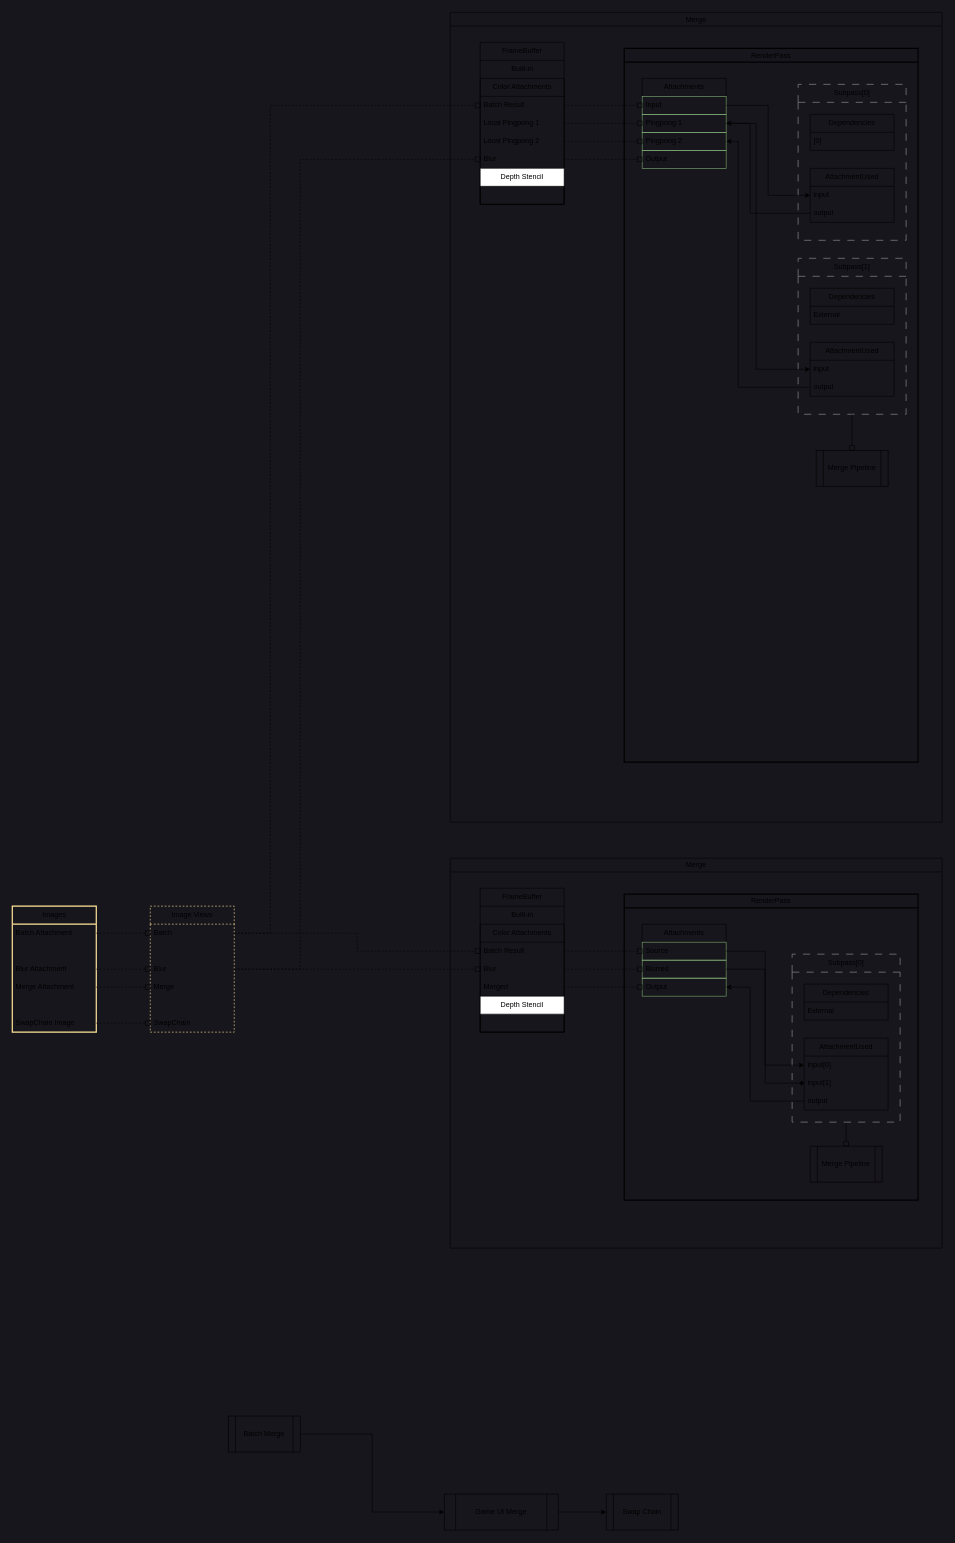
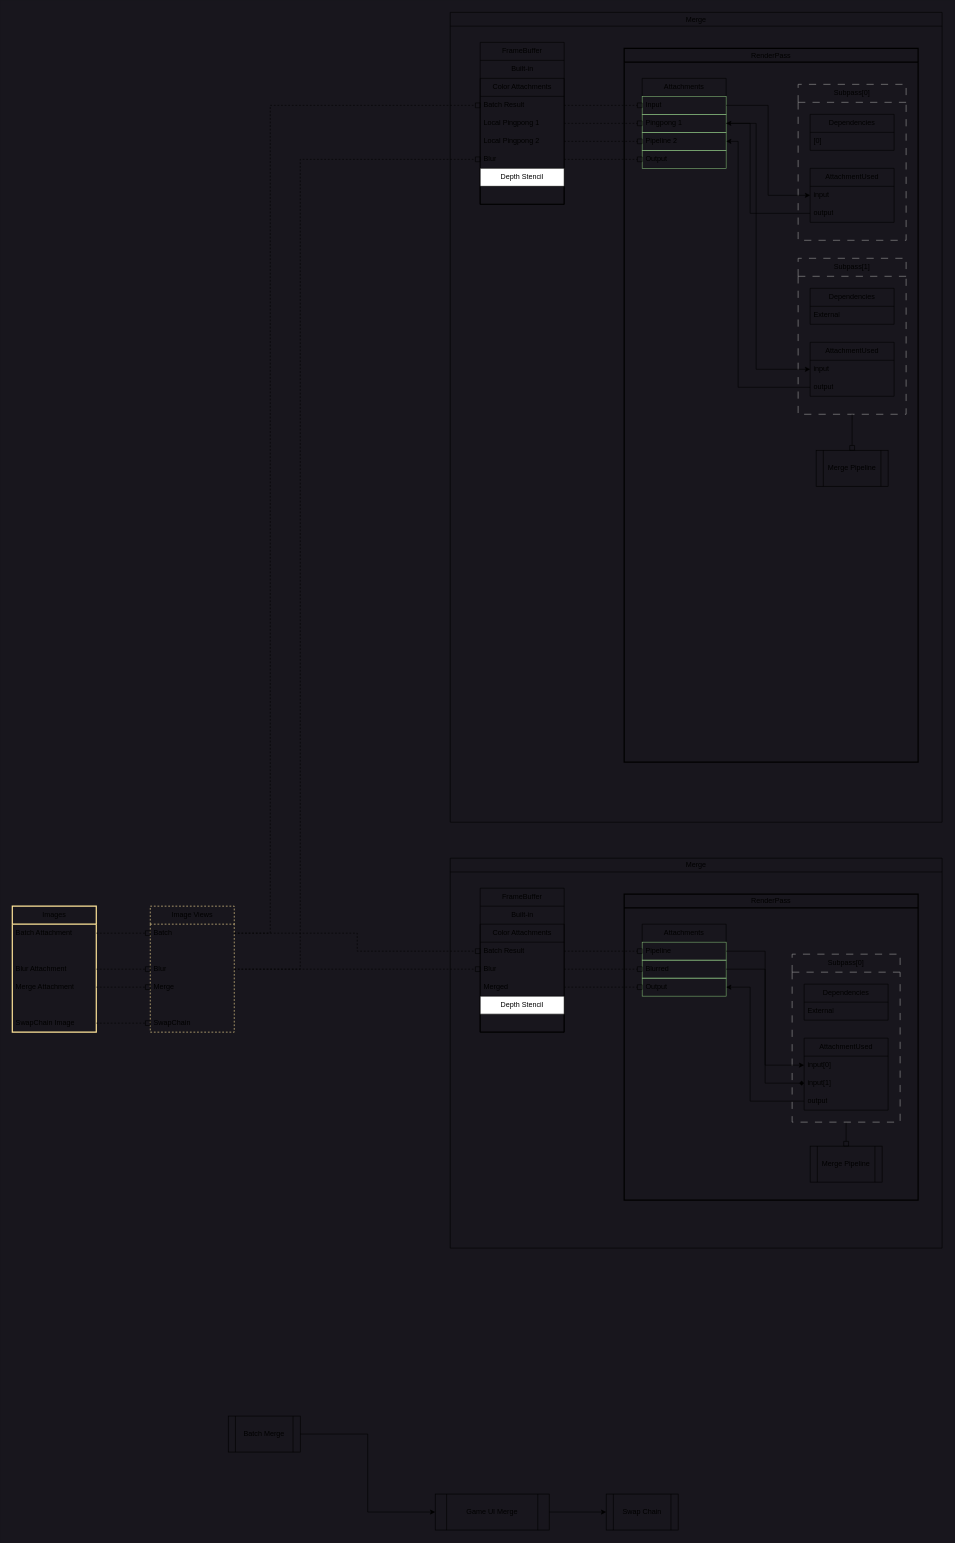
- <mxCell id="60" value="Pingpong 2" style="text;strokeColor=#85b87b;fillColor=none;align=left;verticalAlign=middle;spacingLeft=4;spacingRight=4;overflow=hidden;points=[[0,0.5],[1,0.5]];portConstraint=eastwest;rotatable=0;whiteSpace=wrap;html=1;fontFamily=Helvetica;fontSize=12;fontColor=default;fontStyle=0;" vertex="1" parent="57"><mxGeometry y="90" width="140" height="30" as="geometry" /></mxCell>
+ <mxCell id="60" value="Pipeline 2" style="text;strokeColor=#85b87b;fillColor=none;align=left;verticalAlign=middle;spacingLeft=4;spacingRight=4;overflow=hidden;points=[[0,0.5],[1,0.5]];portConstraint=eastwest;rotatable=0;whiteSpace=wrap;html=1;fontFamily=Helvetica;fontSize=12;fontColor=default;fontStyle=0;" vertex="1" parent="57"><mxGeometry y="90" width="140" height="30" as="geometry" /></mxCell>
- <mxCell id="5" value="Source" style="text;strokeColor=#85B87B;fillColor=none;align=left;verticalAlign=middle;spacingLeft=4;spacingRight=4;overflow=hidden;points=[[0,0.5],[1,0.5]];portConstraint=eastwest;rotatable=0;whiteSpace=wrap;html=1;fontFamily=Helvetica;fontSize=12;fontStyle=0;" vertex="1" parent="4"><mxGeometry y="30" width="140" height="30" as="geometry" /></mxCell>
+ <mxCell id="5" value="Pipeline" style="text;strokeColor=#85B87B;fillColor=none;align=left;verticalAlign=middle;spacingLeft=4;spacingRight=4;overflow=hidden;points=[[0,0.5],[1,0.5]];portConstraint=eastwest;rotatable=0;whiteSpace=wrap;html=1;fontFamily=Helvetica;fontSize=12;fontStyle=0;" vertex="1" parent="4"><mxGeometry y="30" width="140" height="30" as="geometry" /></mxCell>
- <mxCell id="53" value="Game UI Merge" style="shape=process;whiteSpace=wrap;html=1;backgroundOutline=1;rounded=0;shadow=0;glass=0;strokeColor=default;align=center;verticalAlign=middle;fontFamily=Helvetica;fontSize=12;fontColor=default;fontStyle=0;fillColor=none;" vertex="1" parent="1"><mxGeometry x="740" y="2490" width="190" height="60" as="geometry" /></mxCell>
+ <mxCell id="53" value="Game UI Merge" style="shape=process;whiteSpace=wrap;html=1;backgroundOutline=1;rounded=0;shadow=0;glass=0;strokeColor=default;align=center;verticalAlign=middle;fontFamily=Helvetica;fontSize=12;fontColor=default;fontStyle=0;fillColor=none;" vertex="1" parent="1"><mxGeometry x="725" y="2490" width="190" height="60" as="geometry" /></mxCell>
